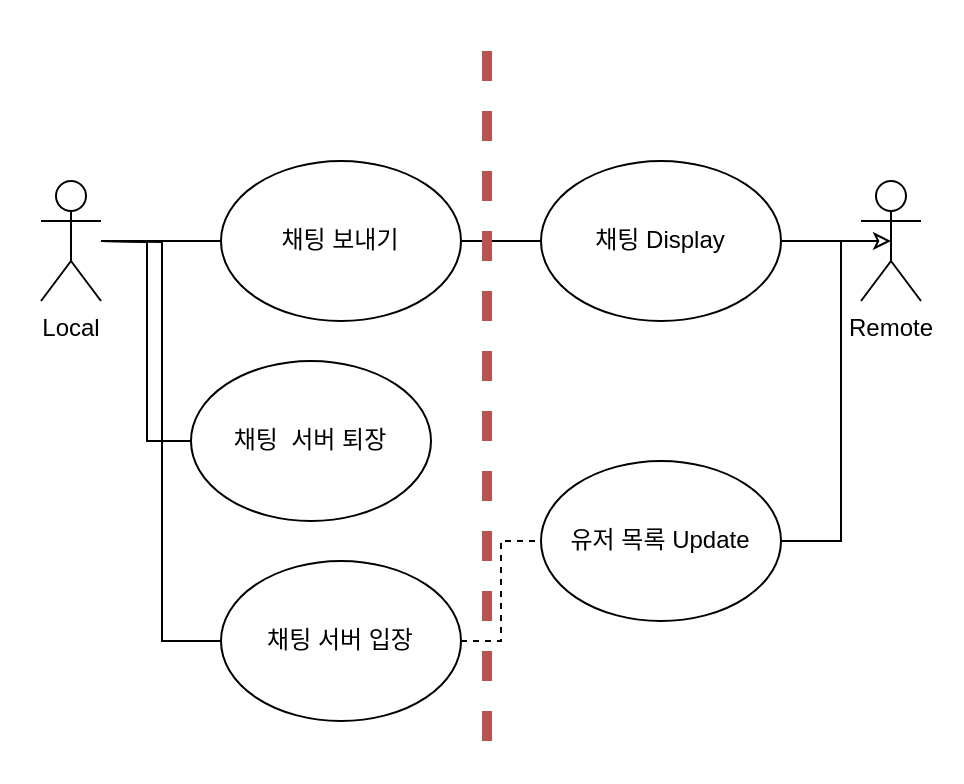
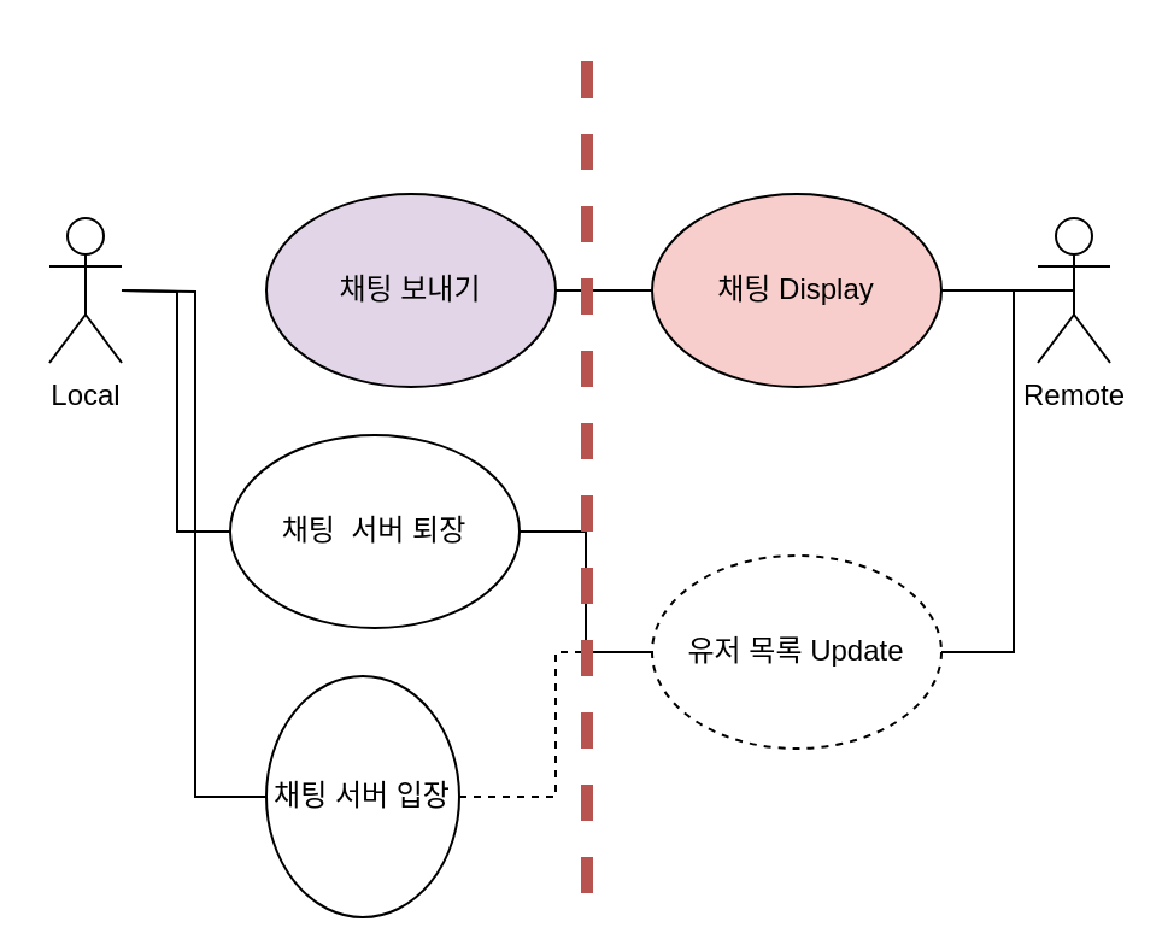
- <mxCell id="2" value="" style="edgeStyle=orthogonalEdgeStyle;rounded=0;orthogonalLoop=1;jettySize=auto;html=1;endArrow=none;endFill=0;" edge="1" parent="1" source="3" target="4"><mxGeometry relative="1" as="geometry" /></mxCell>
- <mxCell id="4" value="채팅 보내기" style="ellipse;whiteSpace=wrap;html=1;" vertex="1" parent="1"><mxGeometry x="110" y="80" width="120" height="80" as="geometry" /></mxCell>
+ <mxCell id="4" value="채팅 보내기" style="ellipse;whiteSpace=wrap;html=1;fillColor=#e1d5e7;" vertex="1" parent="1"><mxGeometry x="110" y="80" width="120" height="80" as="geometry" /></mxCell>
- <mxCell id="8" value="채팅 Display" style="ellipse;whiteSpace=wrap;html=1;" vertex="1" parent="1"><mxGeometry x="270" y="80" width="120" height="80" as="geometry" /></mxCell>
+ <mxCell id="8" value="채팅 Display" style="ellipse;whiteSpace=wrap;html=1;fillColor=#f8cecc;" vertex="1" parent="1"><mxGeometry x="270" y="80" width="120" height="80" as="geometry" /></mxCell>
- <mxCell id="13" value="" style="edgeStyle=orthogonalEdgeStyle;rounded=0;orthogonalLoop=1;jettySize=auto;html=1;endArrow=classic;endFill=0;exitX=1;exitY=0.5;exitDx=0;exitDy=0;entryX=0.5;entryY=0.5;entryDx=0;entryDy=0;entryPerimeter=0;" edge="1" parent="1" source="9" target="5"><mxGeometry relative="1" as="geometry"><mxPoint x="400" y="130" as="sourcePoint" /><mxPoint x="440" y="130" as="targetPoint" /><Array as="points"><mxPoint x="420" y="270" /><mxPoint x="420" y="120" /></Array></mxGeometry></mxCell>
+ <mxCell id="13" value="" style="edgeStyle=orthogonalEdgeStyle;rounded=0;orthogonalLoop=1;jettySize=auto;html=1;endArrow=none;endFill=0;exitX=1;exitY=0.5;exitDx=0;exitDy=0;entryX=0.5;entryY=0.5;entryDx=0;entryDy=0;entryPerimeter=0;" edge="1" parent="1" source="9" target="5"><mxGeometry relative="1" as="geometry"><mxPoint x="400" y="130" as="sourcePoint" /><mxPoint x="440" y="130" as="targetPoint" /><Array as="points"><mxPoint x="420" y="270" /><mxPoint x="420" y="120" /></Array></mxGeometry></mxCell>
+ <mxCell id="15" value="" style="edgeStyle=orthogonalEdgeStyle;rounded=0;orthogonalLoop=1;jettySize=auto;html=1;endArrow=none;endFill=0;exitX=1;exitY=0.5;exitDx=0;exitDy=0;entryX=0;entryY=0.5;entryDx=0;entryDy=0;" edge="1" parent="1" source="7" target="9"><mxGeometry relative="1" as="geometry"><mxPoint x="240" y="130" as="sourcePoint" /><mxPoint x="280" y="130" as="targetPoint" /></mxGeometry></mxCell>
- <mxCell id="9" value="유저 목록 Update" style="ellipse;whiteSpace=wrap;html=1;" vertex="1" parent="1"><mxGeometry x="270" y="230" width="120" height="80" as="geometry" /></mxCell>
+ <mxCell id="9" value="유저 목록 Update" style="ellipse;whiteSpace=wrap;html=1;dashed=1;" vertex="1" parent="1"><mxGeometry x="270" y="230" width="120" height="80" as="geometry" /></mxCell>
- <mxCell id="6" value="채팅 서버 입장" style="ellipse;whiteSpace=wrap;html=1;" vertex="1" parent="1"><mxGeometry x="110" y="280" width="120" height="80" as="geometry" /></mxCell>
+ <mxCell id="6" value="채팅 서버 입장" style="ellipse;whiteSpace=wrap;html=1;" vertex="1" parent="1"><mxGeometry x="110" y="280" width="80" height="100" as="geometry" /></mxCell>
